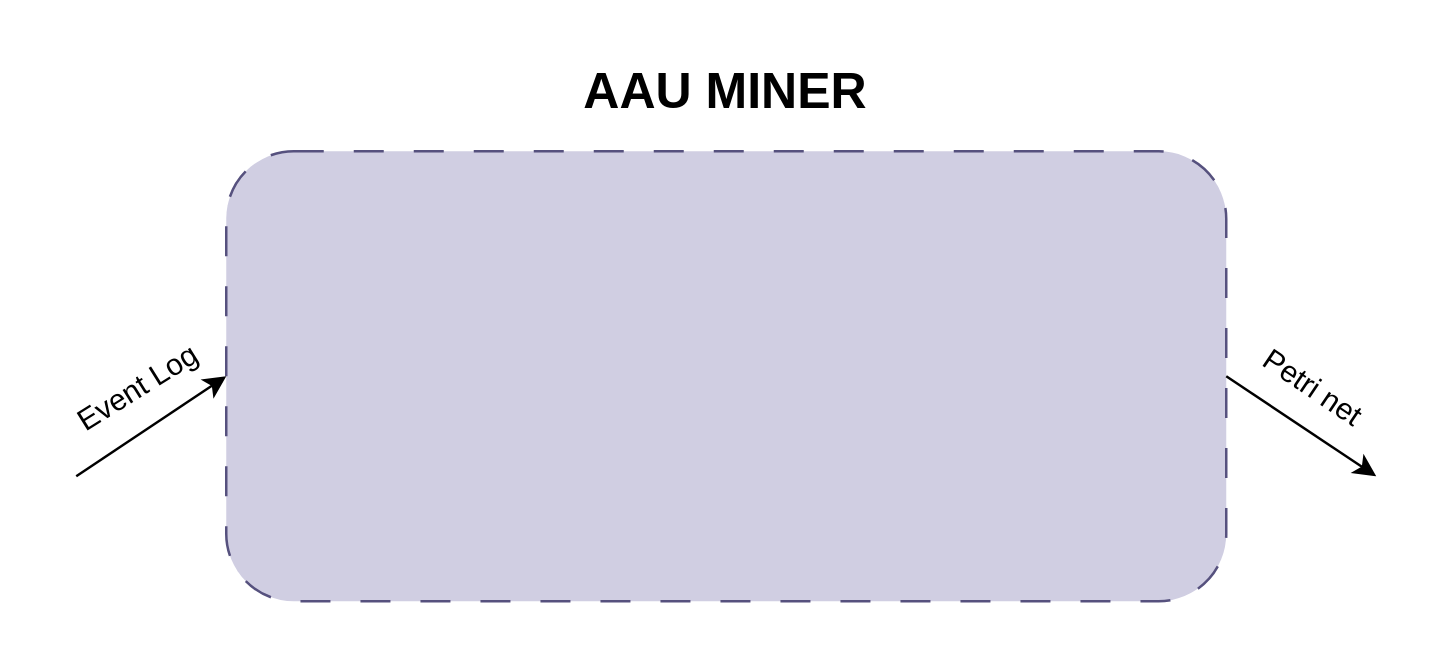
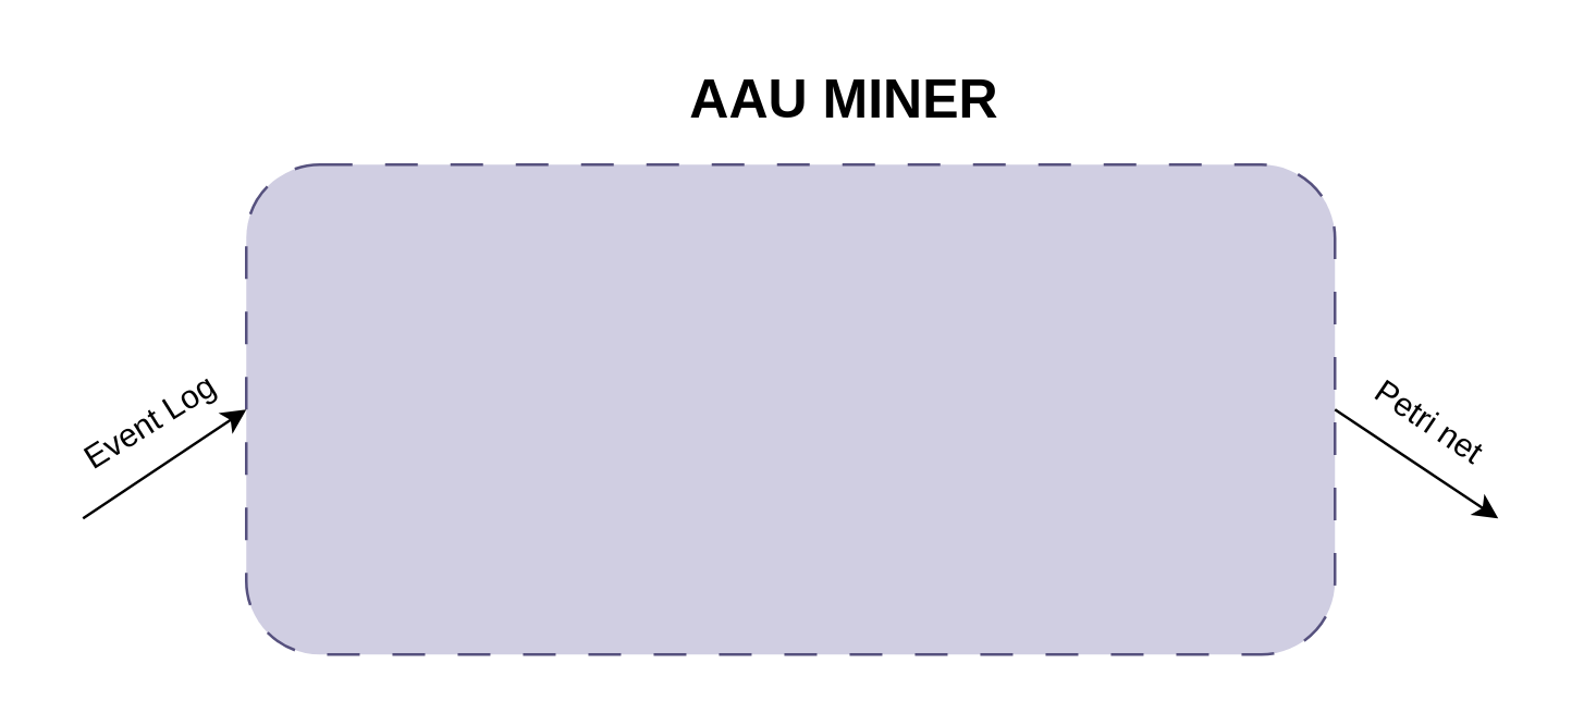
- <mxCell id="3" value="AAU MINER" style="text;html=1;align=center;verticalAlign=middle;whiteSpace=wrap;rounded=0;fontStyle=1;fontSize=20;" vertex="1" parent="1"><mxGeometry x="230" y="20" width="120" height="30" as="geometry" /></mxCell>
+ <mxCell id="3" value="AAU MINER" style="text;html=1;align=center;verticalAlign=middle;whiteSpace=wrap;rounded=0;fontStyle=1;fontSize=20;" vertex="1" parent="1"><mxGeometry x="250" y="20" width="120" height="30" as="geometry" /></mxCell>
